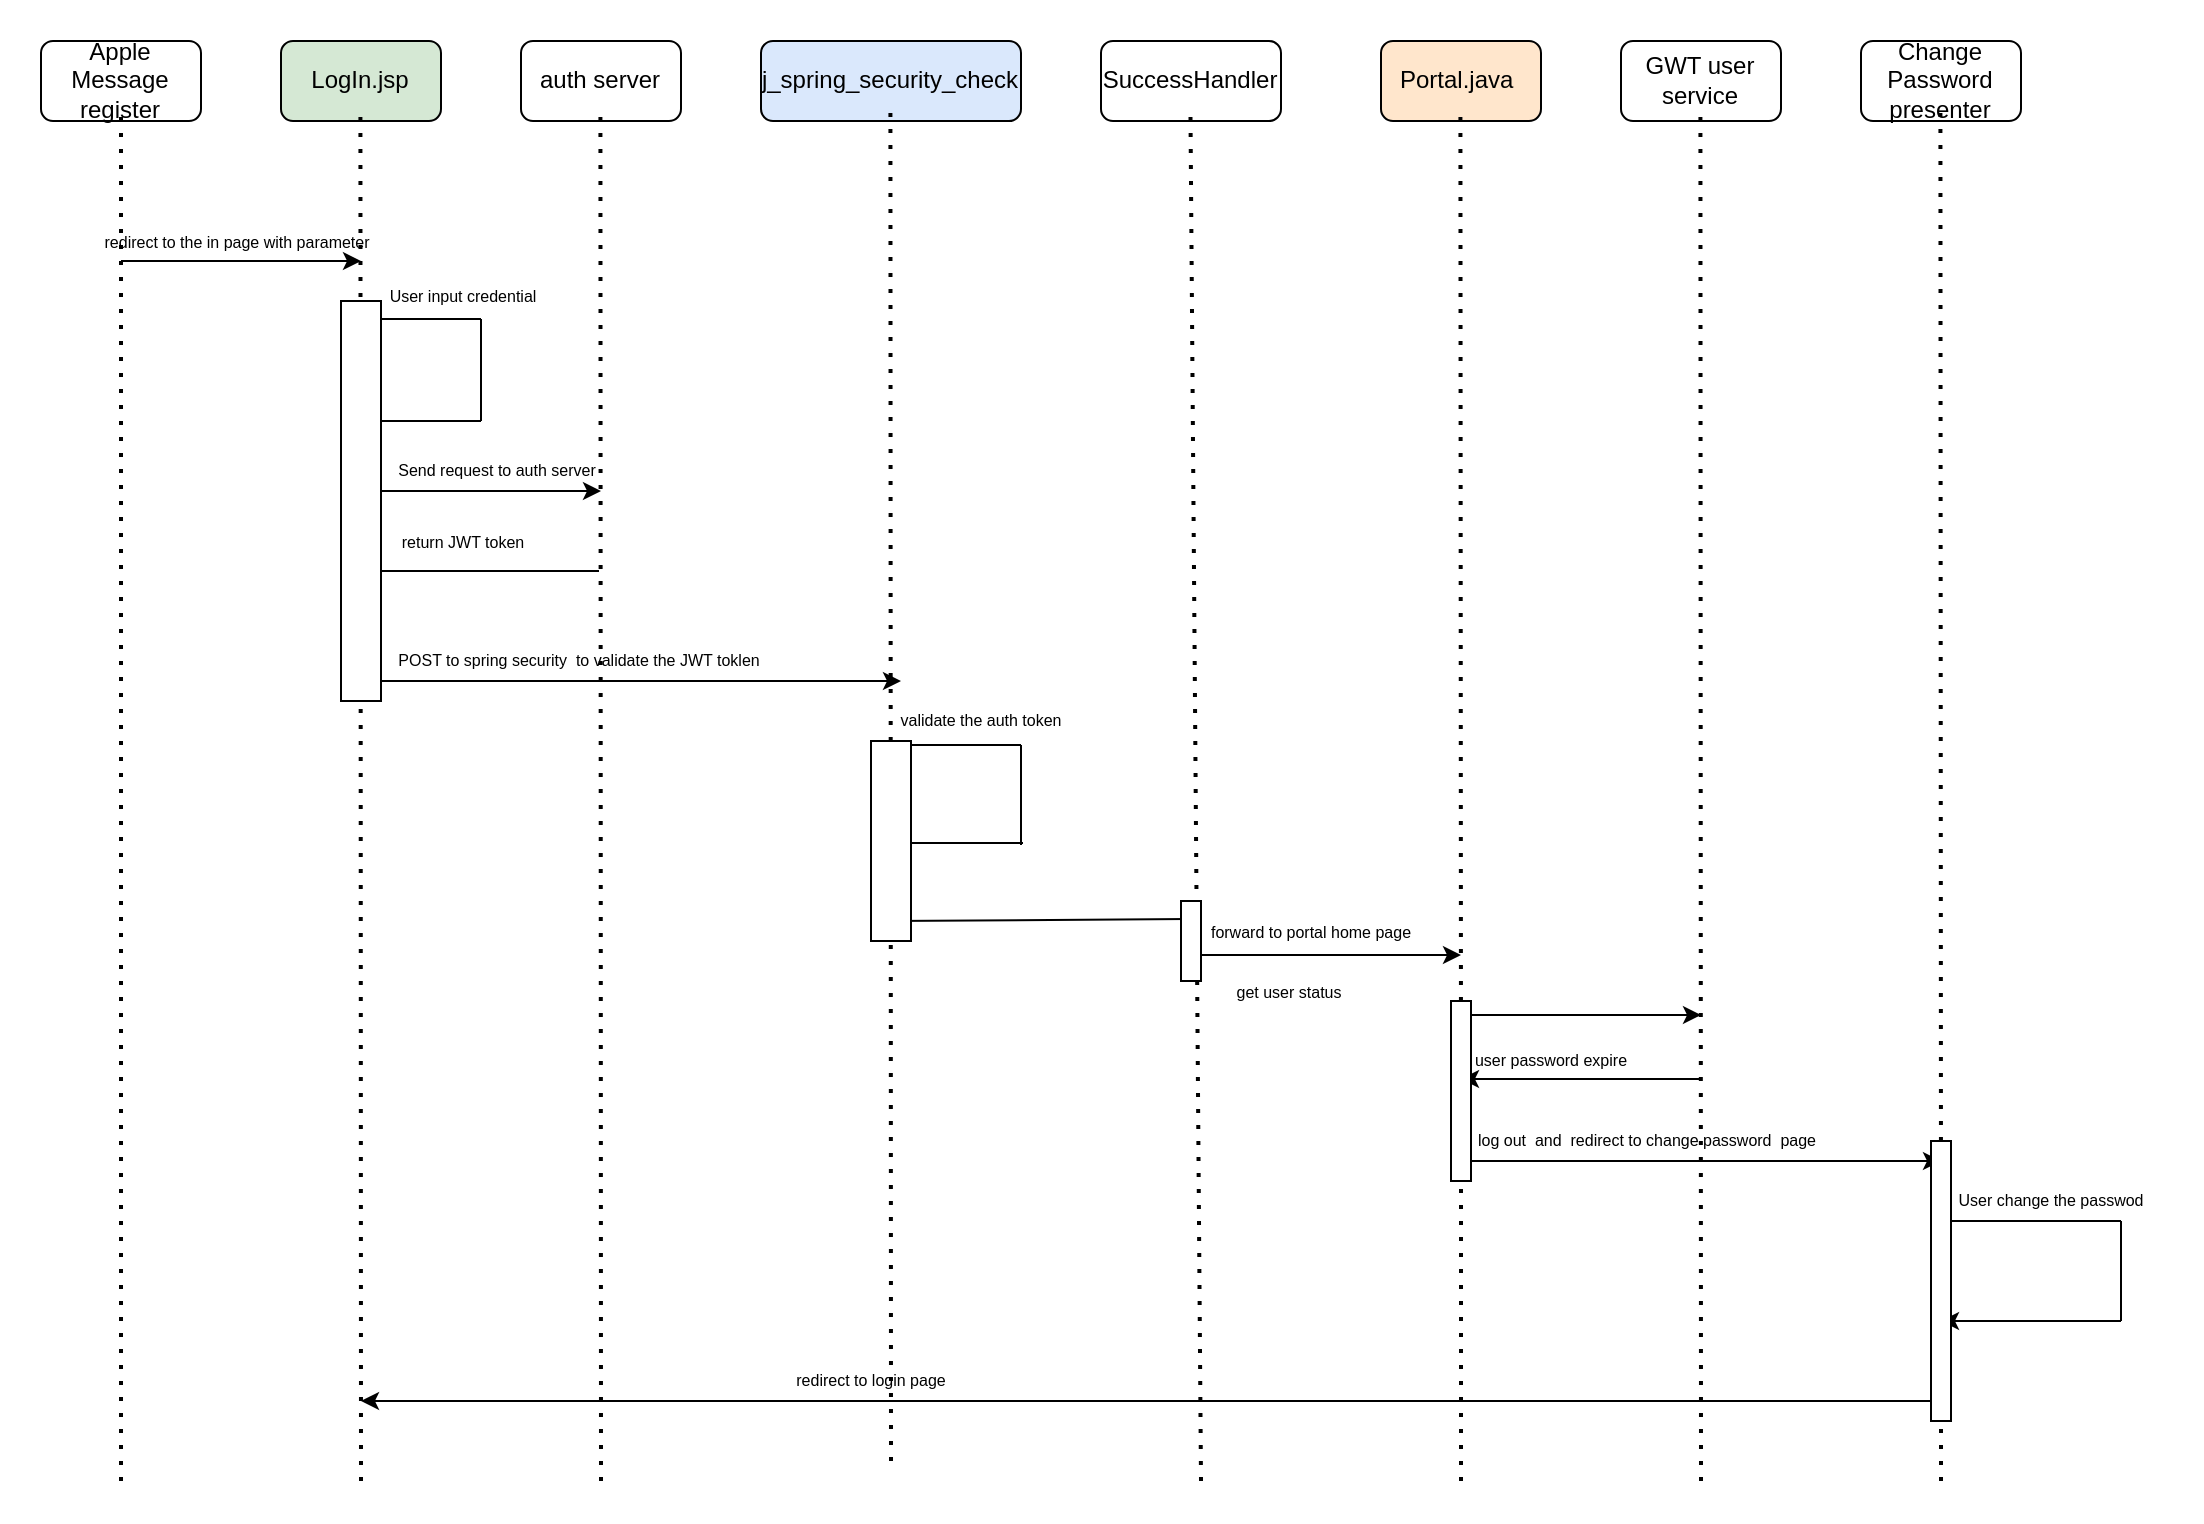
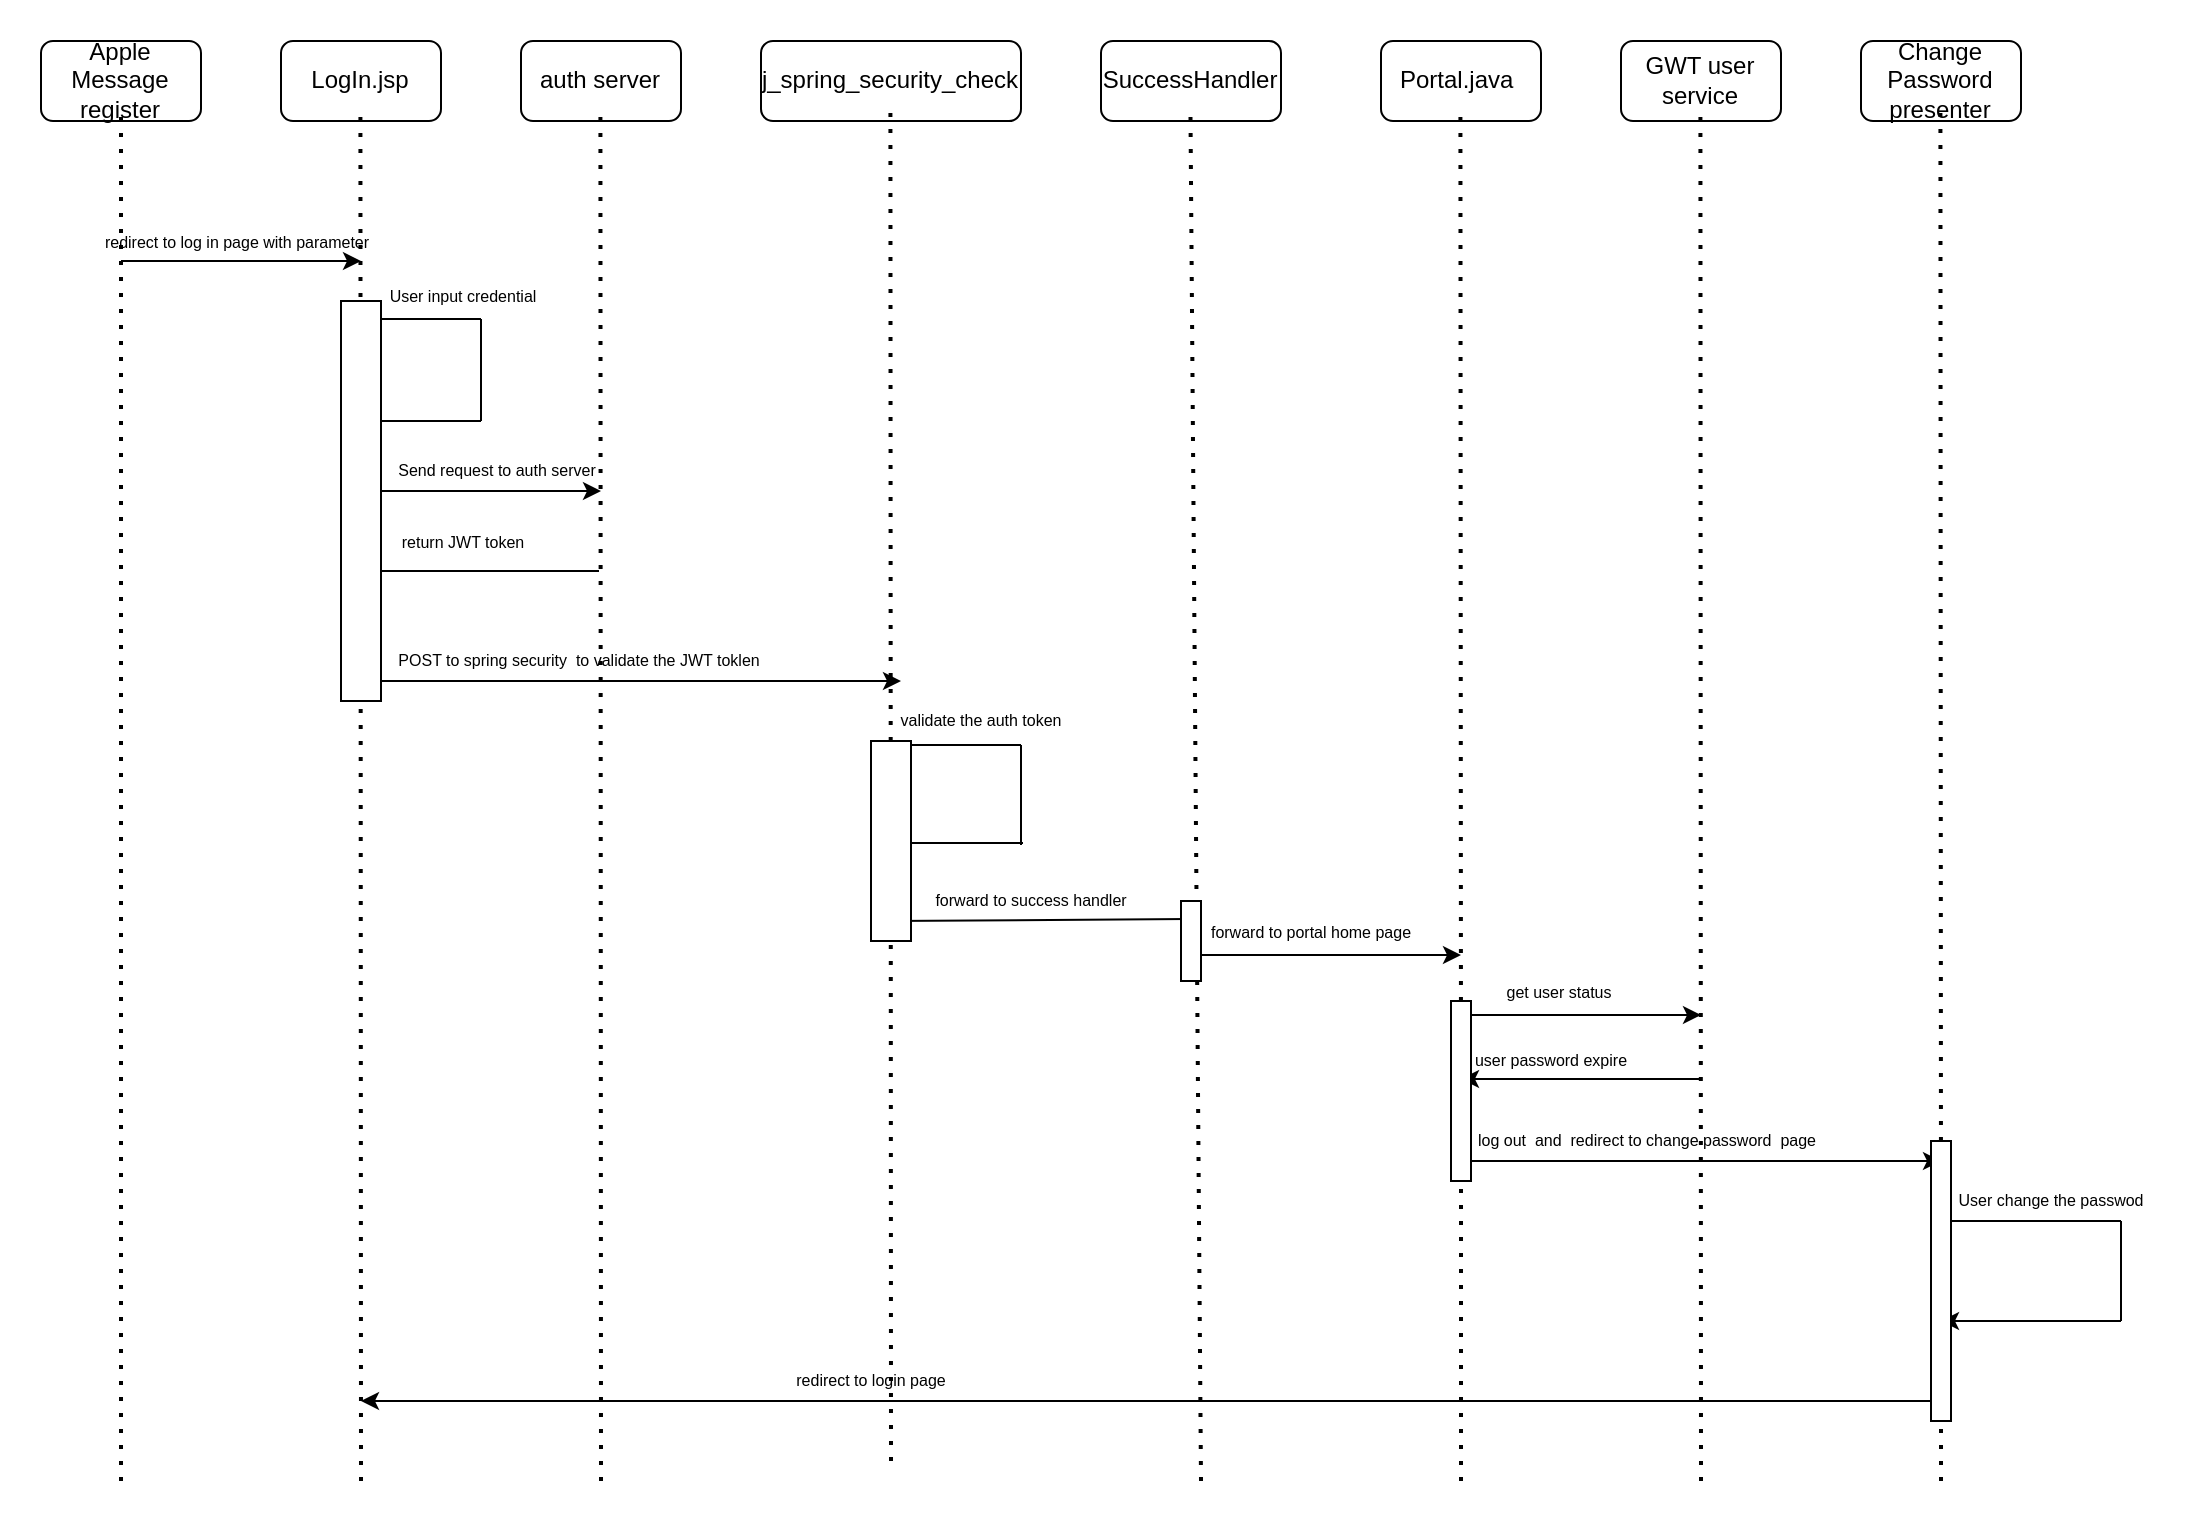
- <mxCell id="3" value="LogIn.jsp" style="rounded=1;whiteSpace=wrap;html=1;fillColor=#d5e8d4;" vertex="1" parent="1"><mxGeometry x="140" y="20" width="80" height="40" as="geometry" /></mxCell>
+ <mxCell id="3" value="LogIn.jsp" style="rounded=1;whiteSpace=wrap;html=1;" vertex="1" parent="1"><mxGeometry x="140" y="20" width="80" height="40" as="geometry" /></mxCell>
- <mxCell id="5" value="j_spring_security_check" style="rounded=1;whiteSpace=wrap;html=1;fillColor=#dae8fc;" vertex="1" parent="1"><mxGeometry x="380" y="20" width="130" height="40" as="geometry" /></mxCell>
+ <mxCell id="5" value="j_spring_security_check" style="rounded=1;whiteSpace=wrap;html=1;" vertex="1" parent="1"><mxGeometry x="380" y="20" width="130" height="40" as="geometry" /></mxCell>
- <mxCell id="9" value="Portal.java&amp;nbsp;" style="rounded=1;whiteSpace=wrap;html=1;fillColor=#ffe6cc;" vertex="1" parent="1"><mxGeometry x="690" y="20" width="80" height="40" as="geometry" /></mxCell>
+ <mxCell id="9" value="Portal.java&amp;nbsp;" style="rounded=1;whiteSpace=wrap;html=1;" vertex="1" parent="1"><mxGeometry x="690" y="20" width="80" height="40" as="geometry" /></mxCell>
- <mxCell id="19" value="&lt;font style=&quot;font-size: 8px;&quot;&gt;redirect to the in page with parameter&lt;/font&gt;" style="text;html=1;resizable=0;autosize=1;align=center;verticalAlign=middle;points=[];fillColor=none;strokeColor=none;rounded=0;" vertex="1" parent="1"><mxGeometry x="43" y="110" width="150" height="20" as="geometry" /></mxCell>
+ <mxCell id="19" value="&lt;font style=&quot;font-size: 8px;&quot;&gt;redirect to log in page with parameter&lt;/font&gt;" style="text;html=1;resizable=0;autosize=1;align=center;verticalAlign=middle;points=[];fillColor=none;strokeColor=none;rounded=0;" vertex="1" parent="1"><mxGeometry x="43" y="110" width="150" height="20" as="geometry" /></mxCell>
+ <mxCell id="35" value="forward to success handler" style="text;html=1;resizable=0;autosize=1;align=center;verticalAlign=middle;points=[];fillColor=none;strokeColor=none;rounded=0;fontSize=8;" vertex="1" parent="1"><mxGeometry x="460" y="440" width="110" height="20" as="geometry" /></mxCell>
- <mxCell id="39" value="get user status" style="text;html=1;resizable=0;autosize=1;align=center;verticalAlign=middle;points=[];fillColor=none;strokeColor=none;rounded=0;fontSize=8;" vertex="1" parent="1"><mxGeometry x="609" y="486" width="70" height="20" as="geometry" /></mxCell>
+ <mxCell id="39" value="get user status" style="text;html=1;resizable=0;autosize=1;align=center;verticalAlign=middle;points=[];fillColor=none;strokeColor=none;rounded=0;fontSize=8;" vertex="1" parent="1"><mxGeometry x="744" y="486" width="70" height="20" as="geometry" /></mxCell>
